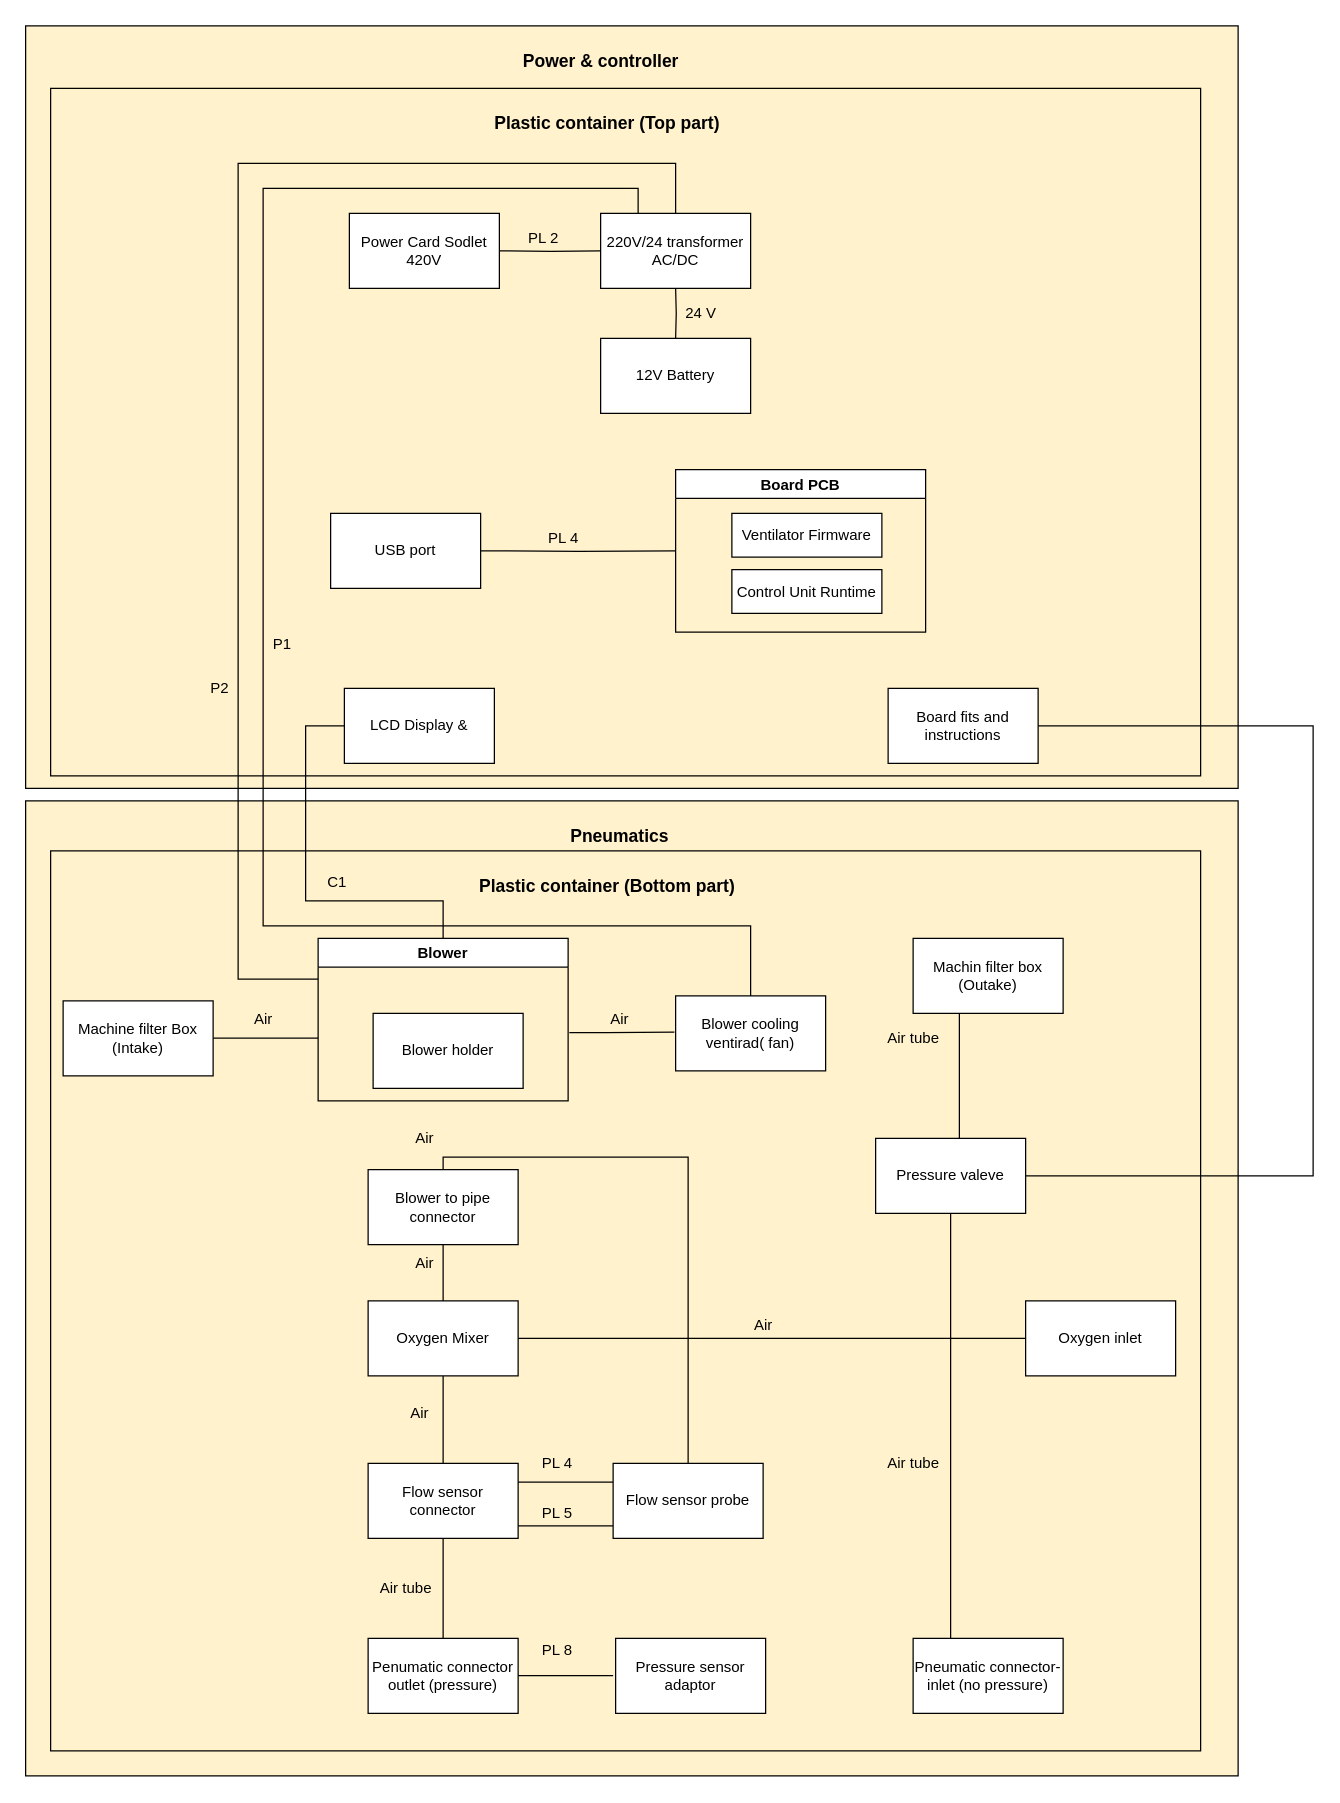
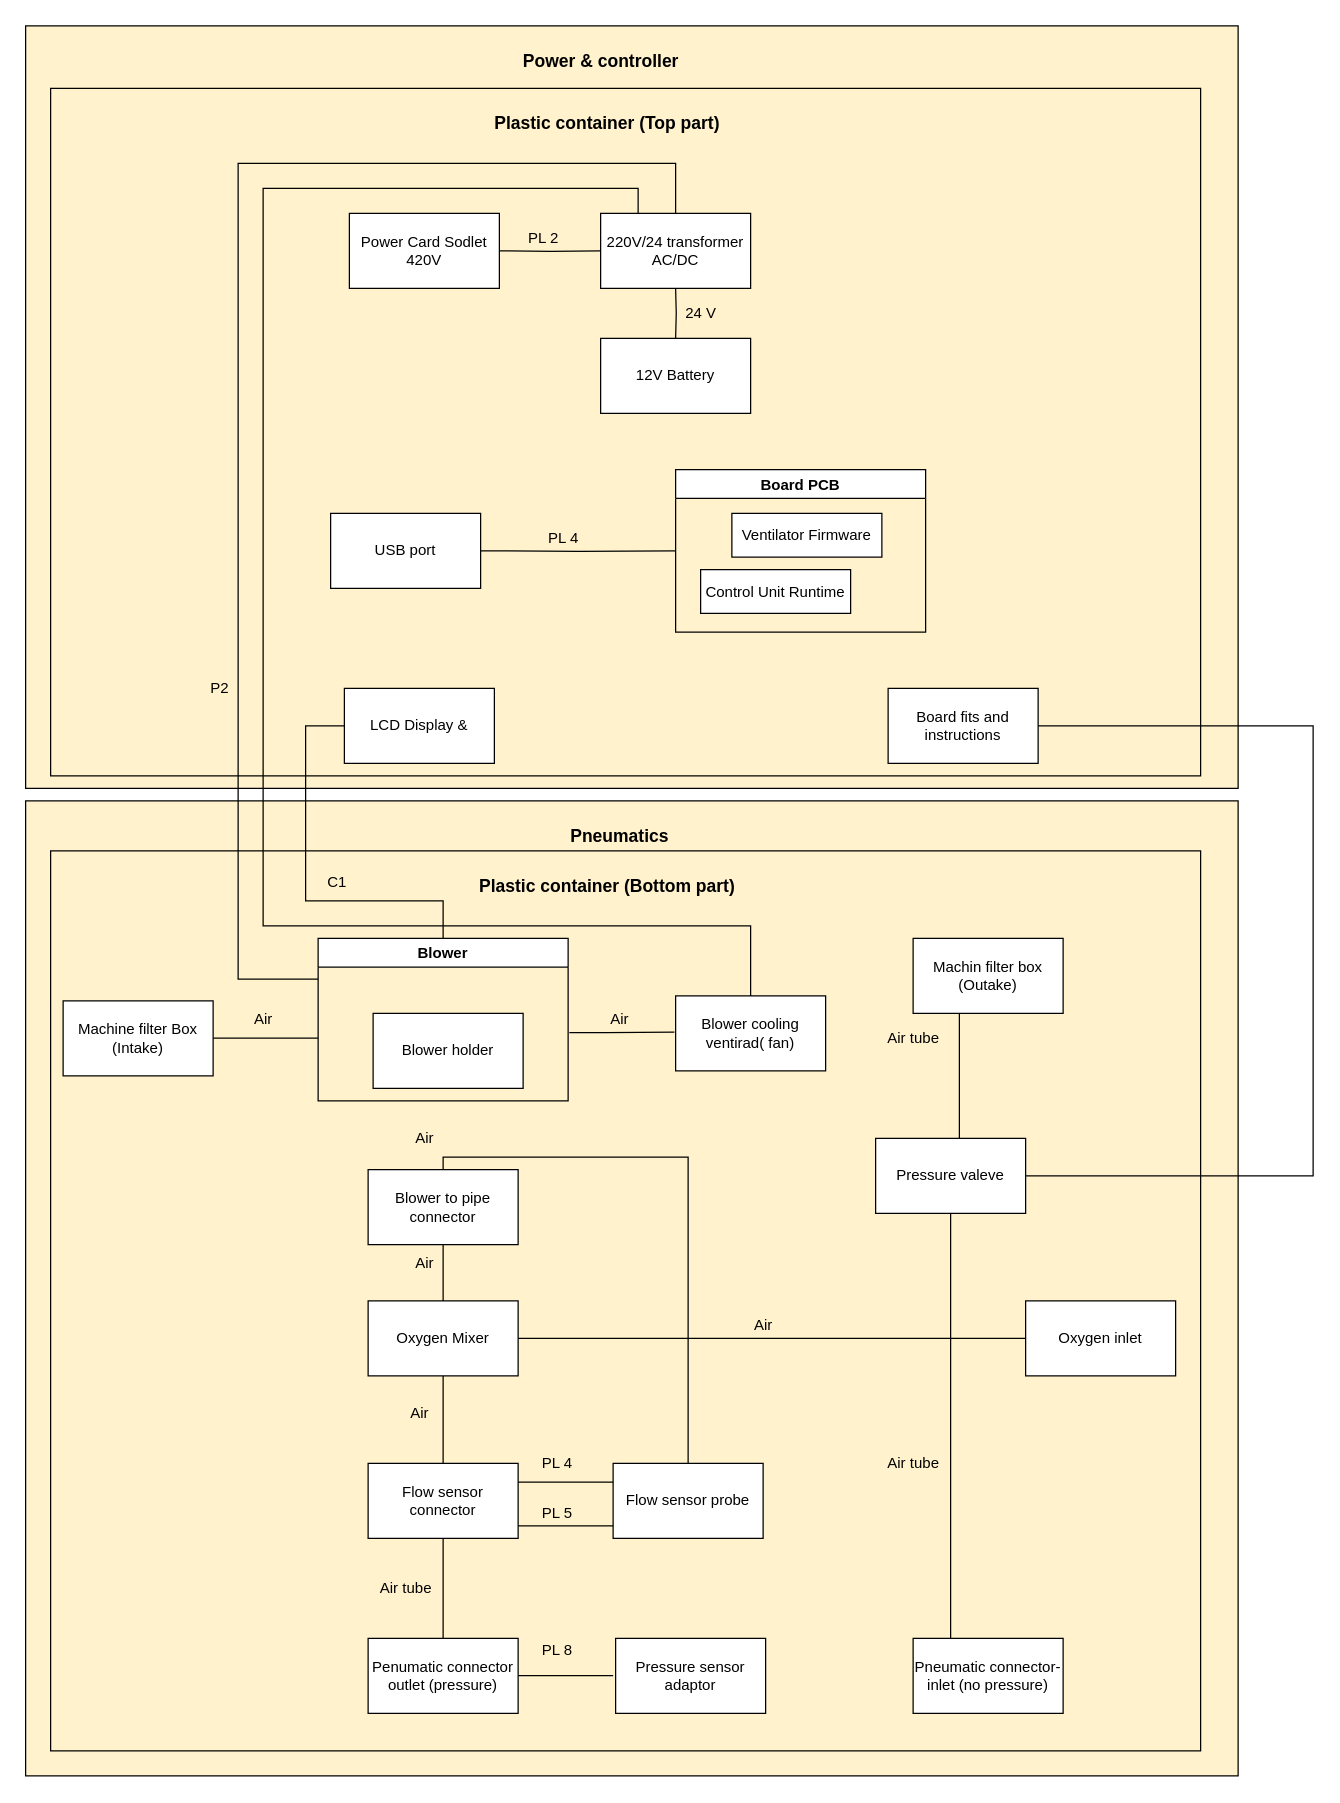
- <mxCell id="48" value="Control Unit Runtime" style="whiteSpace=wrap;html=1;" parent="46" vertex="1"><mxGeometry x="45" y="80" width="120" height="35" as="geometry" /></mxCell>
+ <mxCell id="48" value="Control Unit Runtime" style="whiteSpace=wrap;html=1;" parent="46" vertex="1"><mxGeometry x="20" y="80" width="120" height="35" as="geometry" /></mxCell>
- <mxCell id="67" value="P1" style="text;html=1;align=center;verticalAlign=middle;resizable=0;points=[];autosize=1;strokeColor=none;" parent="1" vertex="1"><mxGeometry x="210" y="505" width="30" height="20" as="geometry" /></mxCell>
